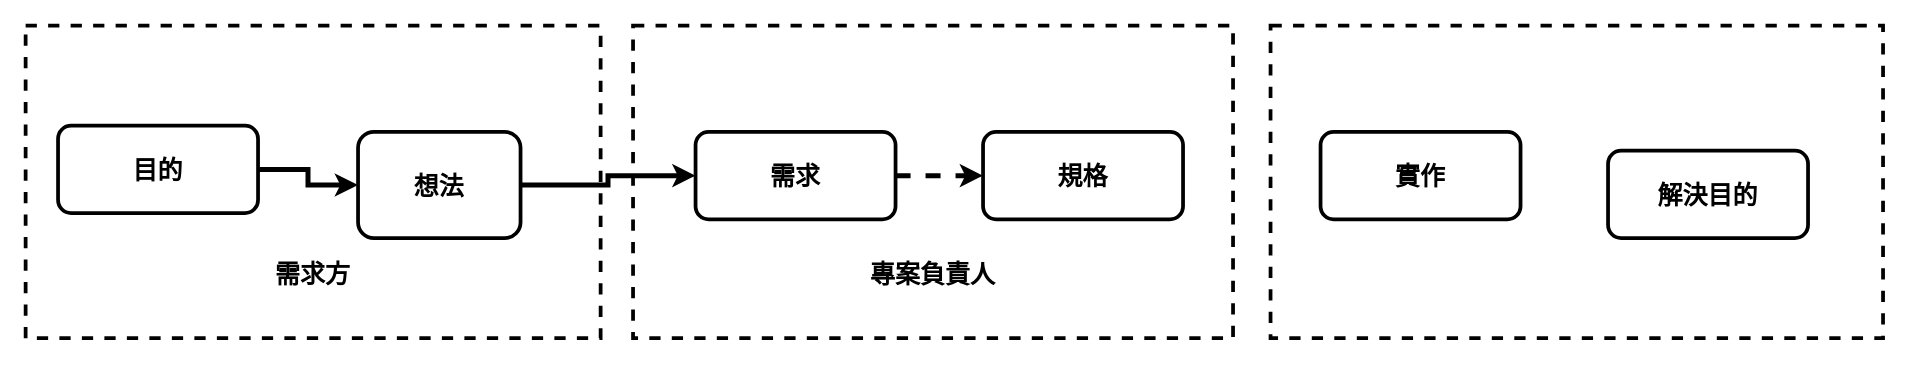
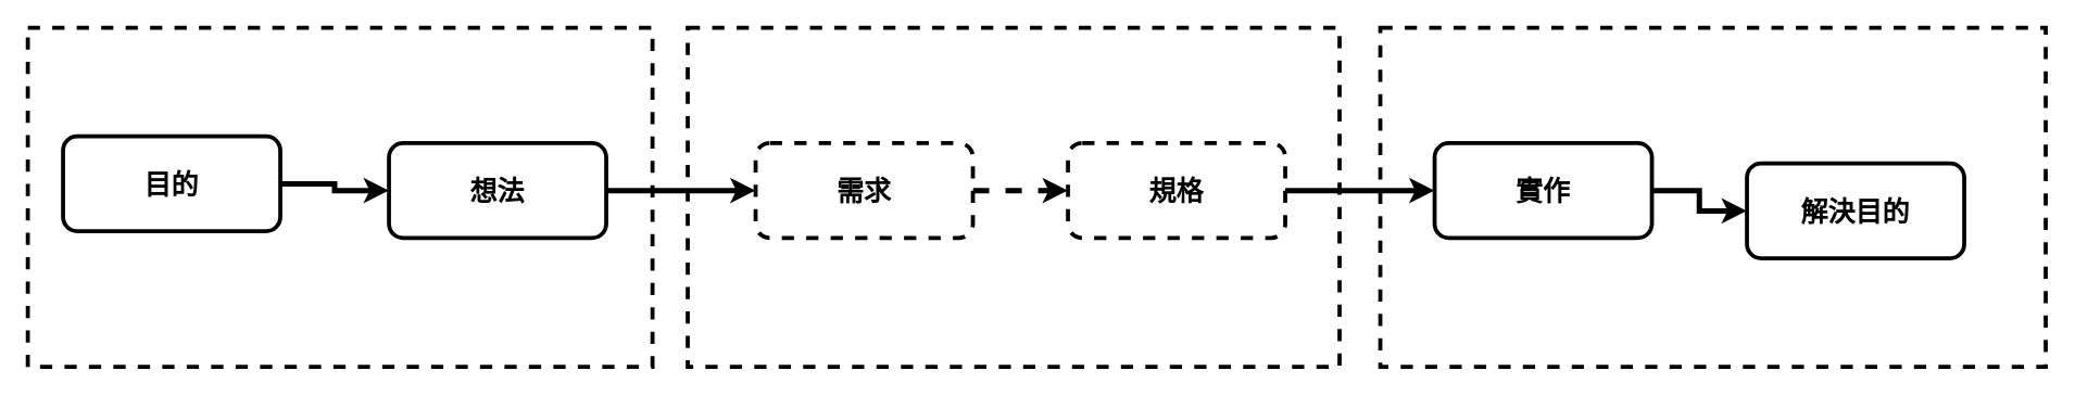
- <mxCell id="6" value="&lt;span style=&quot;font-size: 20px&quot;&gt;需求&lt;br&gt;&lt;/span&gt;" style="rounded=1;whiteSpace=wrap;html=1;fontFamily=微軟正黑體;fontSize=24;fontStyle=1;strokeWidth=3;" parent="1" vertex="1"><mxGeometry x="555.94" y="105" width="160" height="70" as="geometry" /></mxCell>
+ <mxCell id="6" value="&lt;span style=&quot;font-size: 20px&quot;&gt;需求&lt;br&gt;&lt;/span&gt;" style="rounded=1;whiteSpace=wrap;html=1;fontFamily=微軟正黑體;fontSize=24;fontStyle=1;strokeWidth=3;dashed=1;" parent="1" vertex="1"><mxGeometry x="555.94" y="105" width="160" height="70" as="geometry" /></mxCell>
- <mxCell id="10" value="&lt;span style=&quot;font-size: 20px&quot;&gt;規格&lt;br&gt;&lt;/span&gt;" style="rounded=1;whiteSpace=wrap;html=1;fontFamily=微軟正黑體;fontSize=24;fontStyle=1;strokeWidth=3;" parent="1" vertex="1"><mxGeometry x="785.94" y="105" width="160" height="70" as="geometry" /></mxCell>
+ <mxCell id="10" value="&lt;span style=&quot;font-size: 20px&quot;&gt;規格&lt;br&gt;&lt;/span&gt;" style="rounded=1;whiteSpace=wrap;html=1;fontFamily=微軟正黑體;fontSize=24;fontStyle=1;strokeWidth=3;dashed=1;" parent="1" vertex="1"><mxGeometry x="785.94" y="105" width="160" height="70" as="geometry" /></mxCell>
+ <mxCell id="9" style="edgeStyle=orthogonalEdgeStyle;rounded=0;orthogonalLoop=1;jettySize=auto;html=1;exitX=1;exitY=0.5;exitDx=0;exitDy=0;entryX=0;entryY=0.5;entryDx=0;entryDy=0;strokeWidth=4;" parent="1" source="10" target="12" edge="1"><mxGeometry relative="1" as="geometry" /></mxCell>
+ <mxCell id="11" style="edgeStyle=orthogonalEdgeStyle;rounded=0;orthogonalLoop=1;jettySize=auto;html=1;exitX=1;exitY=0.5;exitDx=0;exitDy=0;entryX=0;entryY=0.5;entryDx=0;entryDy=0;strokeWidth=4;" parent="1" source="12" target="14" edge="1"><mxGeometry relative="1" as="geometry" /></mxCell>
- <mxCell id="8" value="&lt;span style=&quot;font-size: 20px&quot;&gt;想法&lt;/span&gt;" style="rounded=1;whiteSpace=wrap;html=1;fontFamily=微軟正黑體;fontSize=24;fontStyle=1;strokeWidth=3;" parent="1" vertex="1"><mxGeometry x="285.94" y="105" width="130" height="85" as="geometry" /></mxCell>
+ <mxCell id="8" value="&lt;span style=&quot;font-size: 20px&quot;&gt;想法&lt;/span&gt;" style="rounded=1;whiteSpace=wrap;html=1;fontFamily=微軟正黑體;fontSize=24;fontStyle=1;strokeWidth=3;" parent="1" vertex="1"><mxGeometry x="285.94" y="105" width="160" height="70" as="geometry" /></mxCell>
- <mxCell id="17" value="&lt;div&gt;&lt;span style=&quot;font-size: 20px&quot;&gt;&lt;b&gt;需求方&lt;/b&gt;&lt;/span&gt;&lt;/div&gt;" style="text;whiteSpace=wrap;html=1;align=center;" vertex="1" parent="1"><mxGeometry x="185.94" y="200" width="128.12" height="30" as="geometry" /></mxCell>
- <mxCell id="13" value="&lt;div&gt;&lt;span style=&quot;font-size: 20px&quot;&gt;&lt;b&gt;專案負責人&lt;/b&gt;&lt;/span&gt;&lt;/div&gt;" style="text;whiteSpace=wrap;html=1;align=center;" parent="1" vertex="1"><mxGeometry x="681.88" y="200" width="128.12" height="30" as="geometry" /></mxCell>
